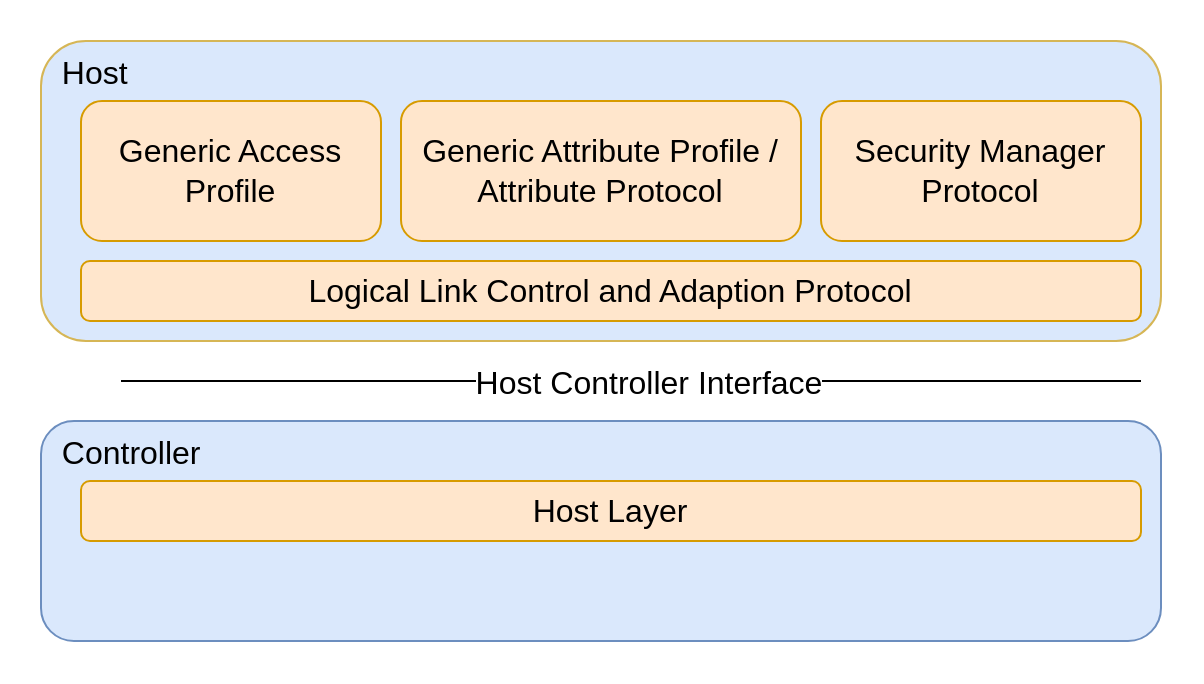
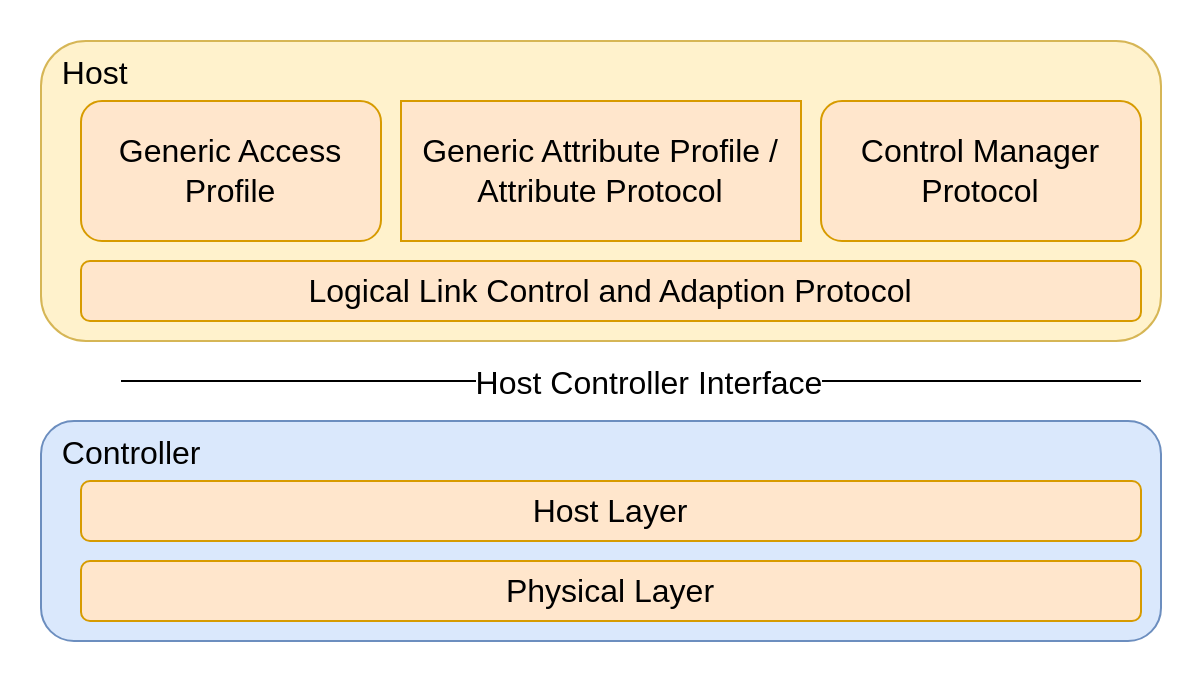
- <mxCell id="2" value="&lt;font style=&quot;font-size: 16px&quot;&gt;&amp;nbsp; Host&lt;/font&gt;" style="rounded=1;whiteSpace=wrap;html=1;align=left;verticalAlign=top;fillColor=#dae8fc;strokeColor=#d6b656;" parent="1" vertex="1"><mxGeometry x="20" y="20" width="560" height="150" as="geometry" /></mxCell>
+ <mxCell id="2" value="&lt;font style=&quot;font-size: 16px&quot;&gt;&amp;nbsp; Host&lt;/font&gt;" style="rounded=1;whiteSpace=wrap;html=1;align=left;verticalAlign=top;fillColor=#fff2cc;strokeColor=#d6b656;" parent="1" vertex="1"><mxGeometry x="20" y="20" width="560" height="150" as="geometry" /></mxCell>
- <mxCell id="6" value="&lt;font style=&quot;font-size: 16px&quot;&gt;Generic Attribute Profile / Attribute Protocol&lt;/font&gt;" style="rounded=1;whiteSpace=wrap;html=1;fillColor=#ffe6cc;strokeColor=#d79b00;" parent="1" vertex="1"><mxGeometry x="200" y="50" width="200" height="70" as="geometry" /></mxCell>
+ <mxCell id="6" value="&lt;font style=&quot;font-size: 16px&quot;&gt;Generic Attribute Profile / Attribute Protocol&lt;/font&gt;" style="whiteSpace=wrap;html=1;fillColor=#ffe6cc;strokeColor=#d79b00;rounded=0;" parent="1" vertex="1"><mxGeometry x="200" y="50" width="200" height="70" as="geometry" /></mxCell>
- <mxCell id="5" value="&lt;font style=&quot;font-size: 16px&quot;&gt;Security Manager Protocol&lt;/font&gt;" style="rounded=1;whiteSpace=wrap;html=1;fillColor=#ffe6cc;strokeColor=#d79b00;" parent="1" vertex="1"><mxGeometry x="410" y="50" width="160" height="70" as="geometry" /></mxCell>
+ <mxCell id="5" value="&lt;font style=&quot;font-size: 16px&quot;&gt;Control Manager Protocol&lt;/font&gt;" style="rounded=1;whiteSpace=wrap;html=1;fillColor=#ffe6cc;strokeColor=#d79b00;" parent="1" vertex="1"><mxGeometry x="410" y="50" width="160" height="70" as="geometry" /></mxCell>
+ <mxCell id="11" value="&lt;font style=&quot;font-size: 16px&quot;&gt;Physical Layer&lt;/font&gt;" style="rounded=1;whiteSpace=wrap;html=1;fillColor=#ffe6cc;strokeColor=#d79b00;" parent="1" vertex="1"><mxGeometry x="40" y="280" width="530" height="30" as="geometry" /></mxCell>
